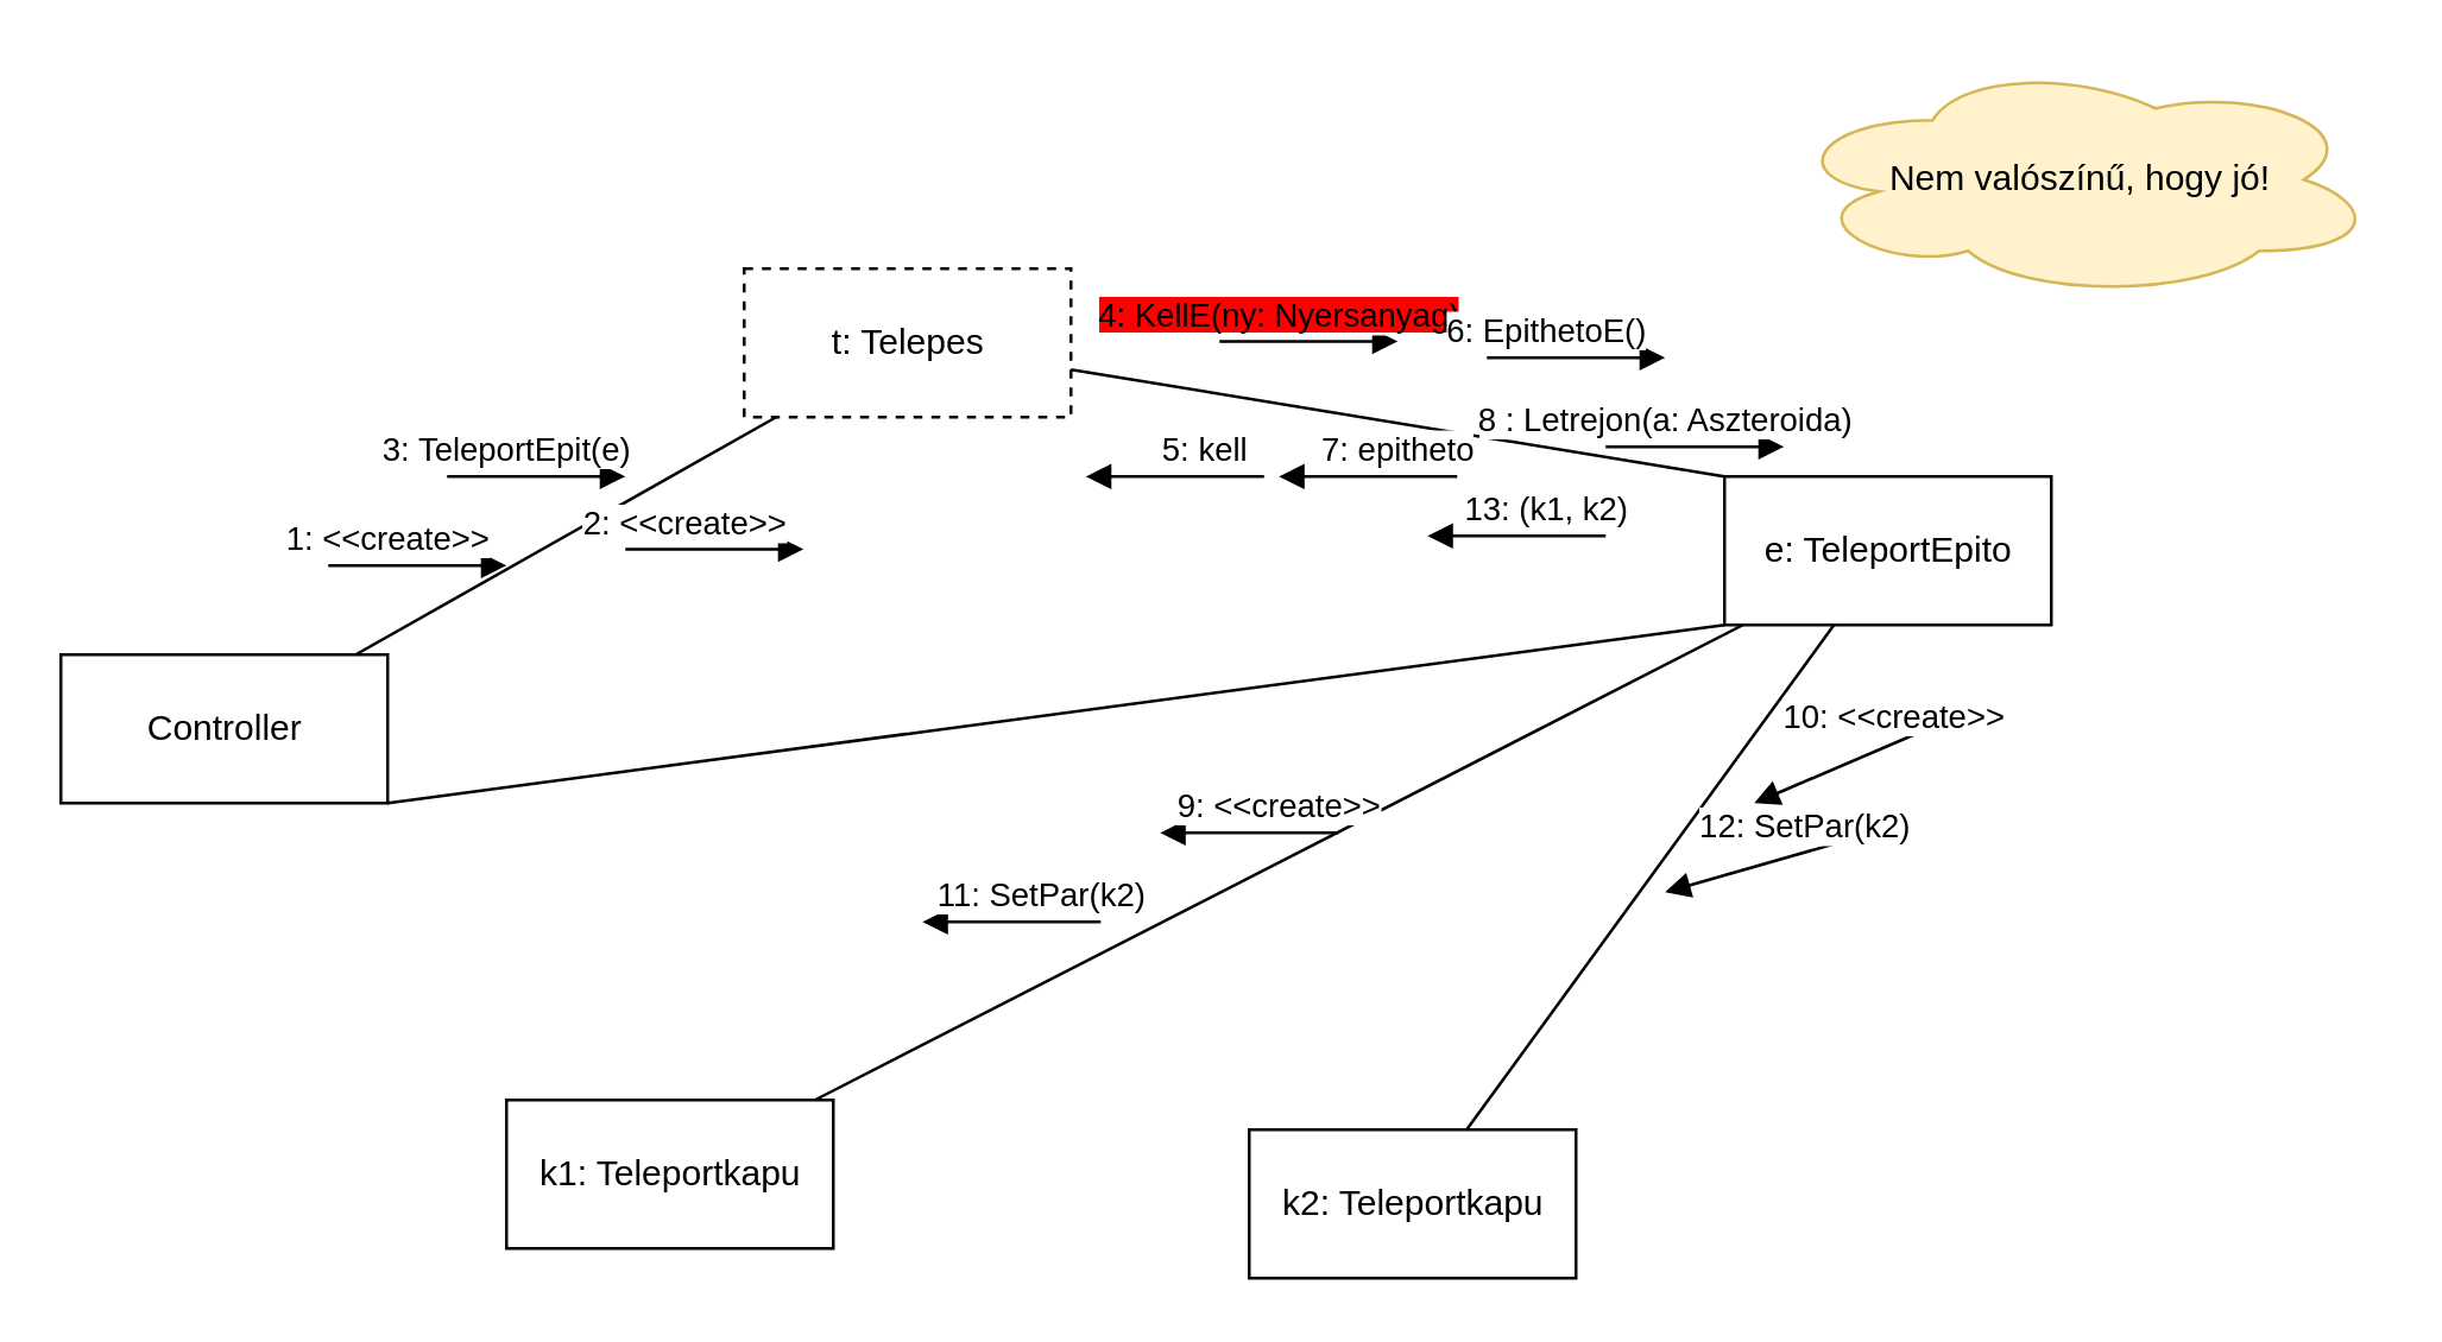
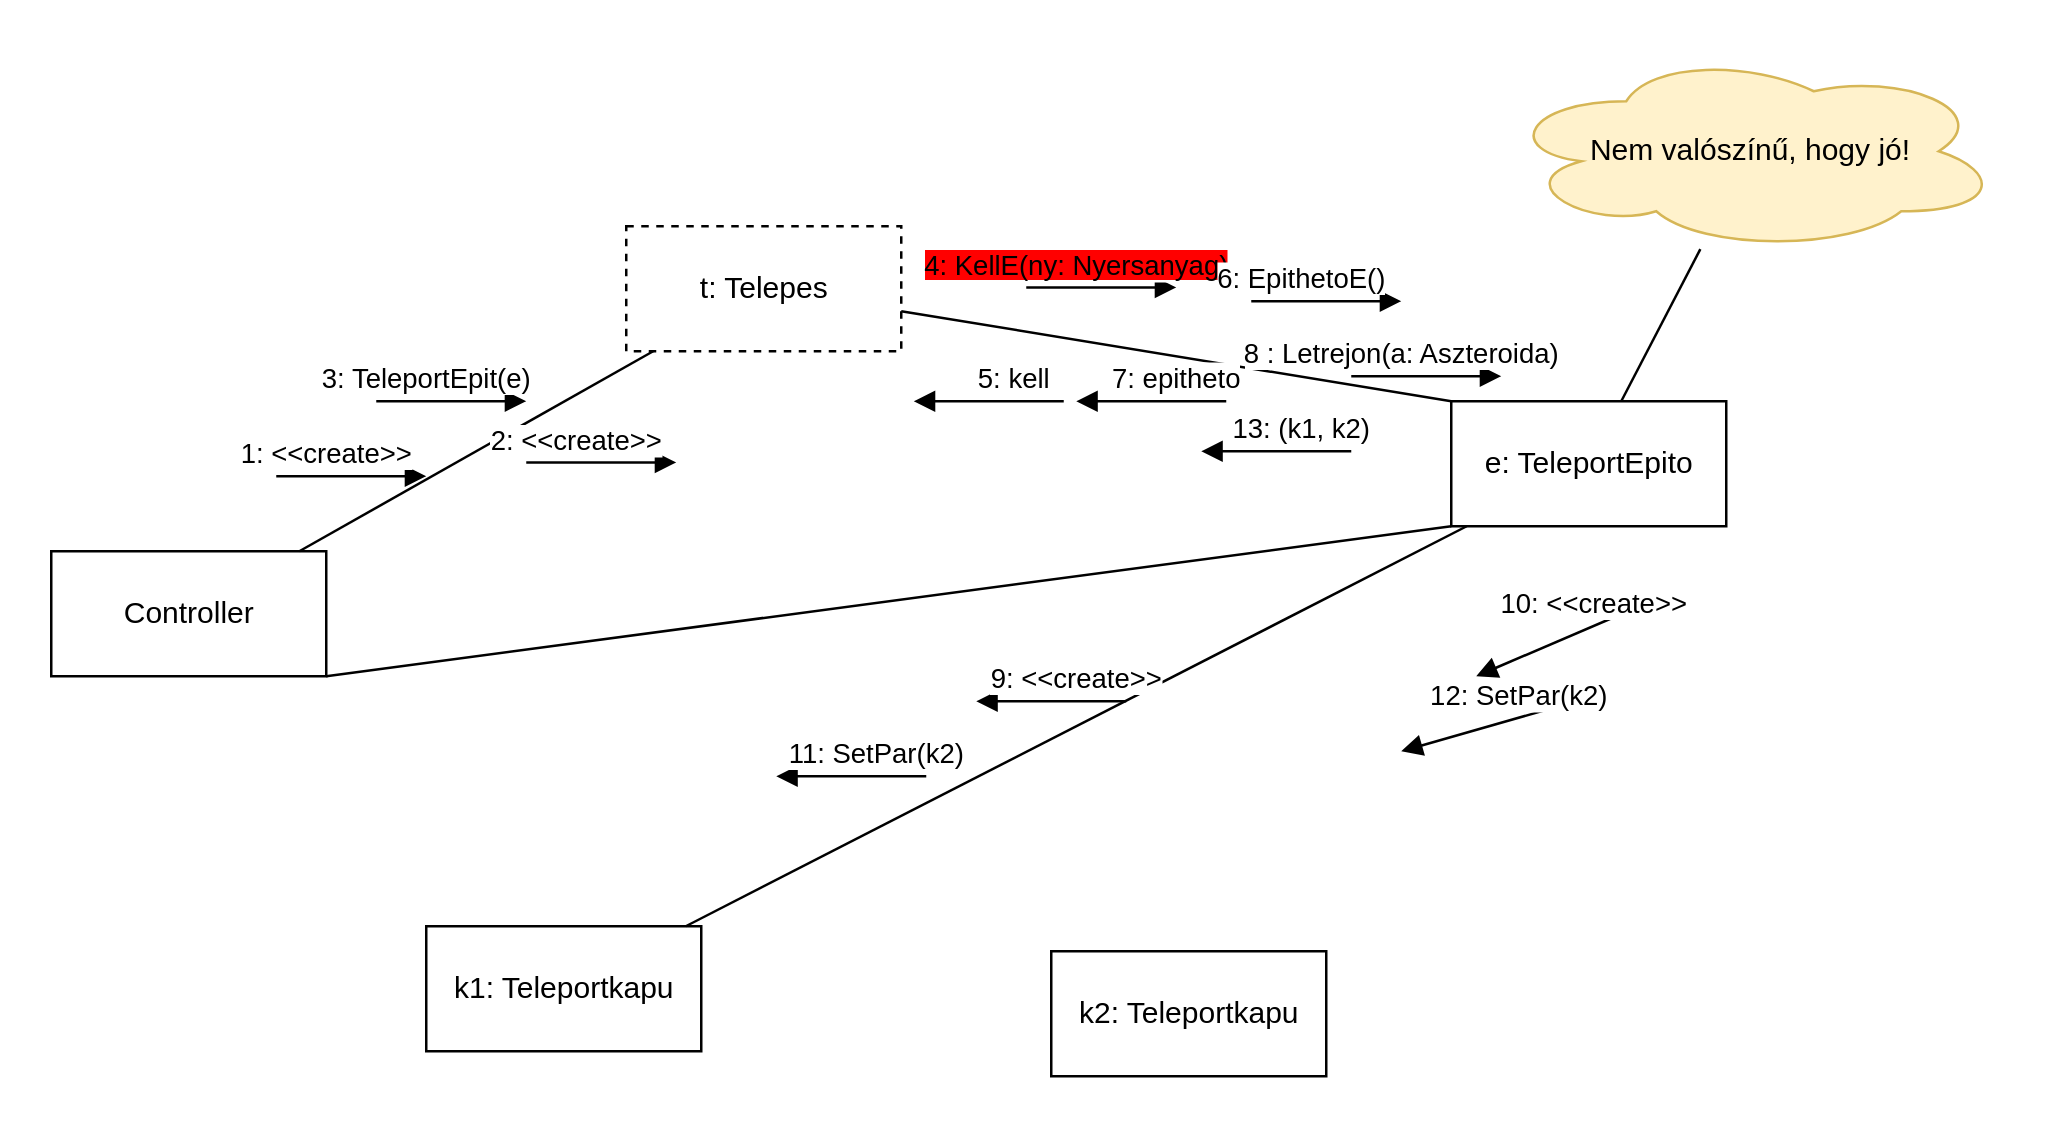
- <mxCell id="9" value="" style="html=1;verticalAlign=bottom;endArrow=none;endFill=0;" edge="1" parent="1" source="3" target="5"><mxGeometry width="80" relative="1" as="geometry"><mxPoint x="530" y="290" as="sourcePoint" /><mxPoint x="300.769" y="180" as="targetPoint" /></mxGeometry></mxCell>
+ <mxCell id="9" value="" style="html=1;verticalAlign=bottom;endArrow=none;endFill=0;" edge="1" parent="1" source="3" target="12"><mxGeometry width="80" relative="1" as="geometry"><mxPoint x="530" y="290" as="sourcePoint" /><mxPoint x="300.769" y="180" as="targetPoint" /></mxGeometry></mxCell>
